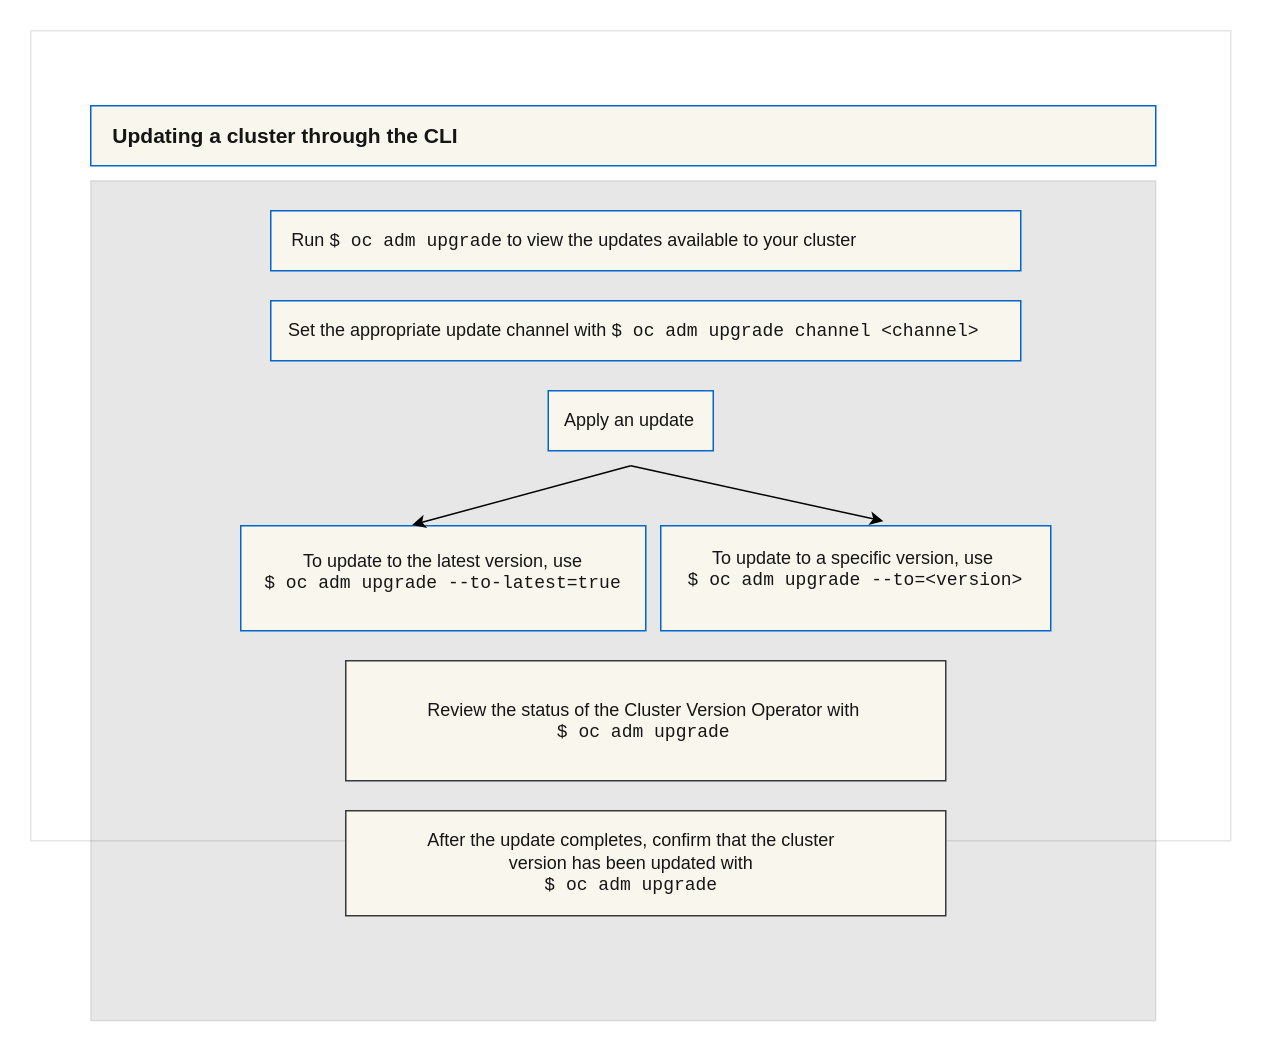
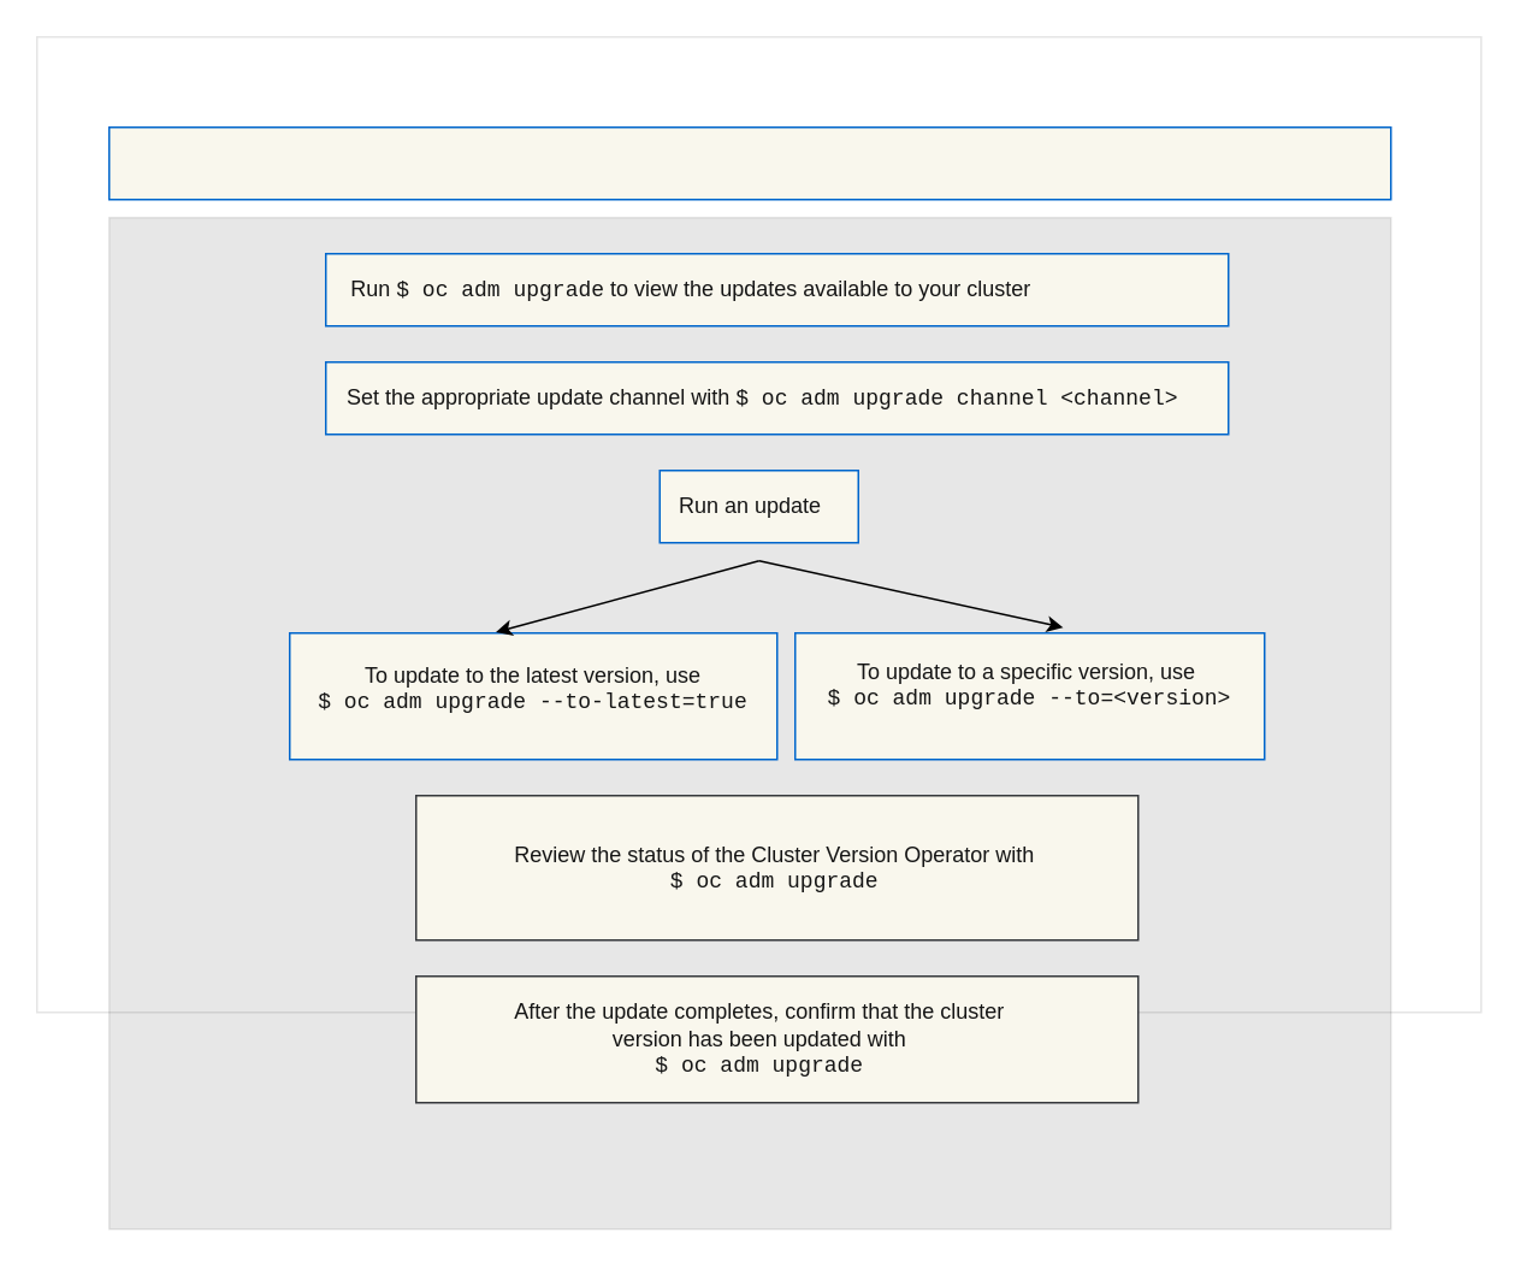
- <mxCell id="5" value="&lt;span style=&quot;font-weight: 700;&quot;&gt;Updating a cluster through the CLI&lt;/span&gt;" style="text;html=1;strokeColor=none;fillColor=none;align=center;verticalAlign=middle;whiteSpace=wrap;rounded=0;fontFamily=Helvetica;fontSize=14;fontColor=#151515;" vertex="1" parent="1"><mxGeometry x="60" y="75" width="260" height="30" as="geometry" /></mxCell>
- <mxCell id="17" value="&lt;font face=&quot;Helvetica&quot;&gt;Apply an update&lt;/font&gt;" style="text;html=1;strokeColor=none;fillColor=none;align=left;verticalAlign=middle;whiteSpace=wrap;rounded=0;fontFamily=Courier New;fontSize=12;fontColor=#151515;opacity=40;" vertex="1" parent="1"><mxGeometry x="374.07" y="267.5" width="91.87" height="25" as="geometry" /></mxCell>
+ <mxCell id="17" value="&lt;font face=&quot;Helvetica&quot;&gt;Run an update&lt;/font&gt;" style="text;html=1;strokeColor=none;fillColor=none;align=left;verticalAlign=middle;whiteSpace=wrap;rounded=0;fontFamily=Courier New;fontSize=12;fontColor=#151515;opacity=40;" vertex="1" parent="1"><mxGeometry x="374.07" y="267.5" width="91.87" height="25" as="geometry" /></mxCell>
